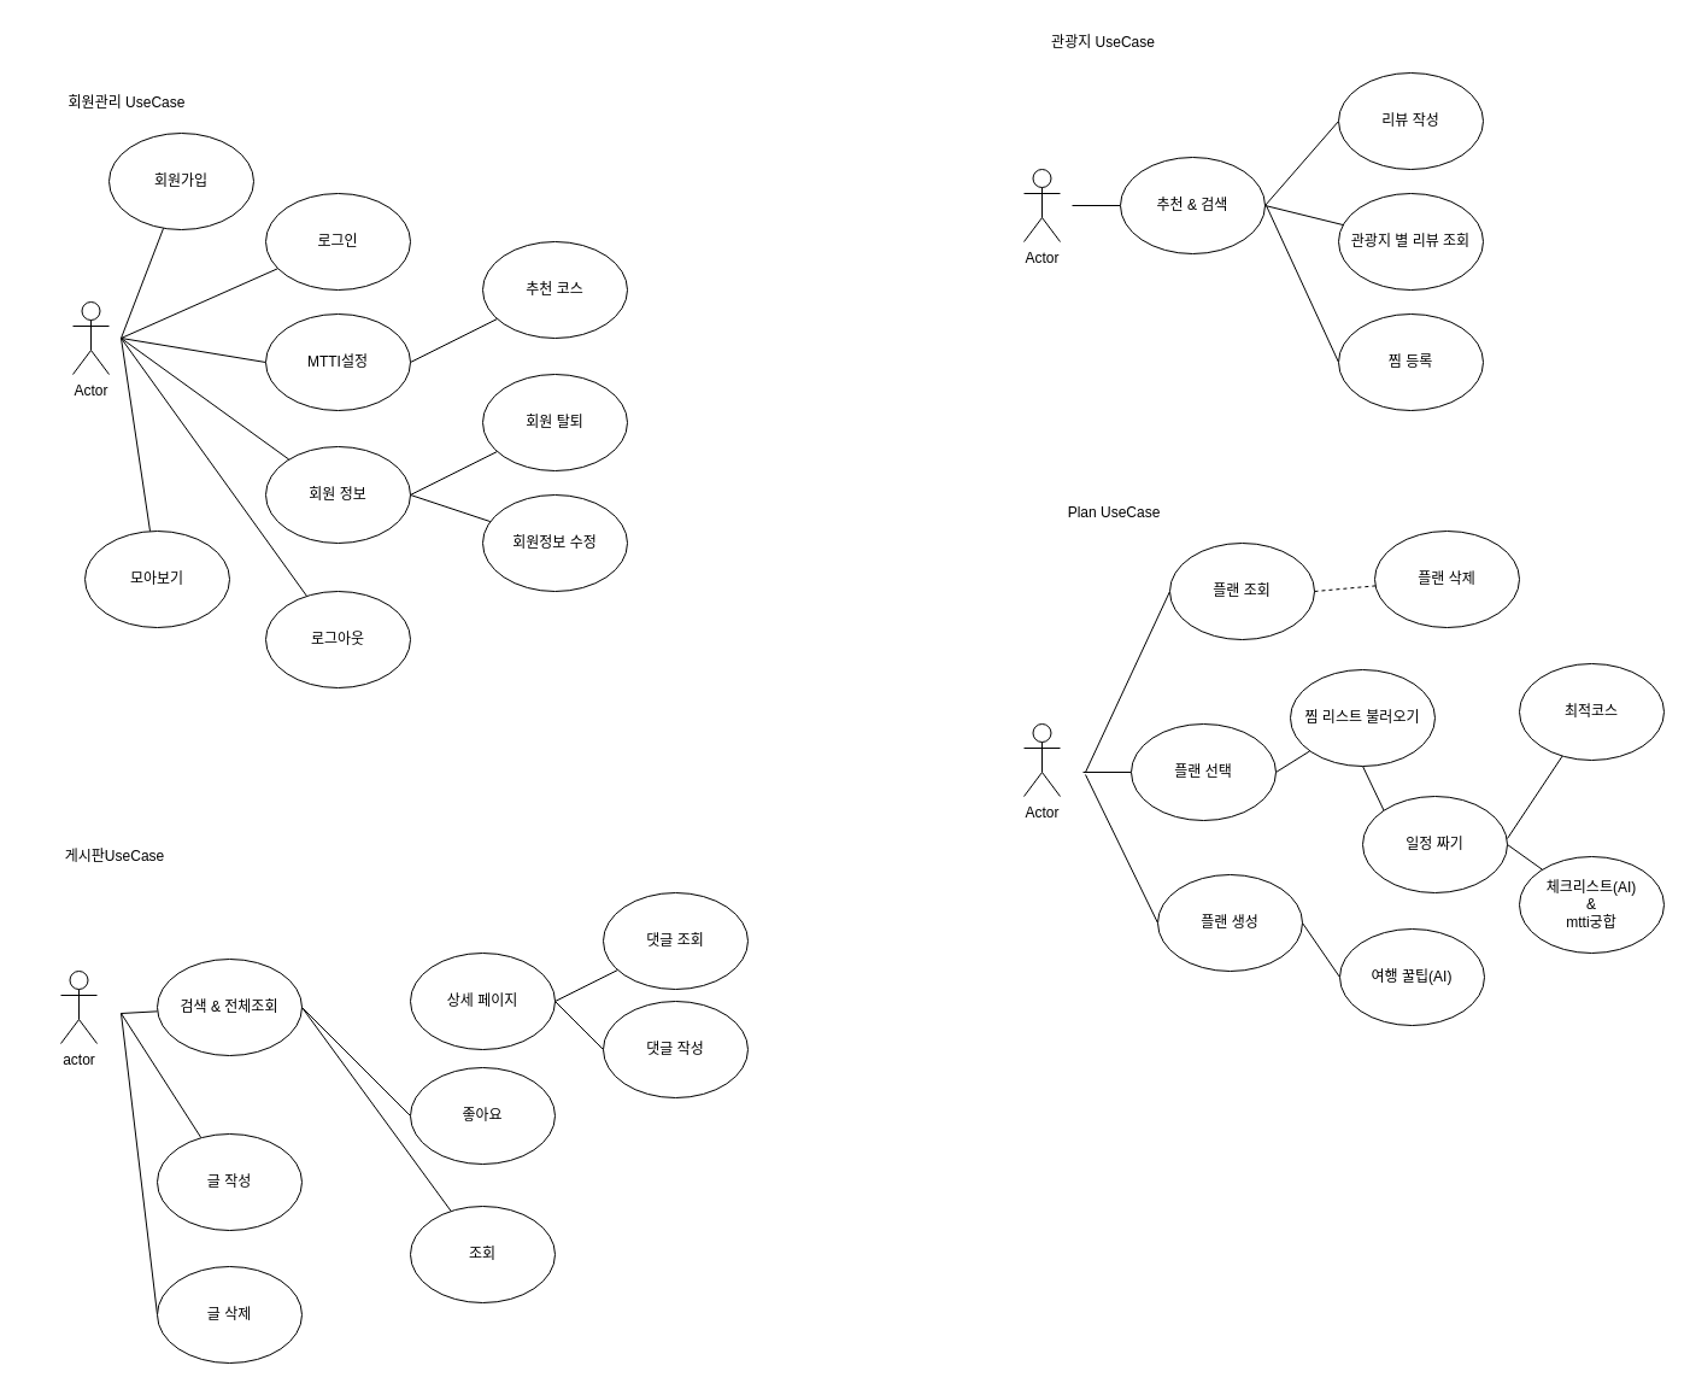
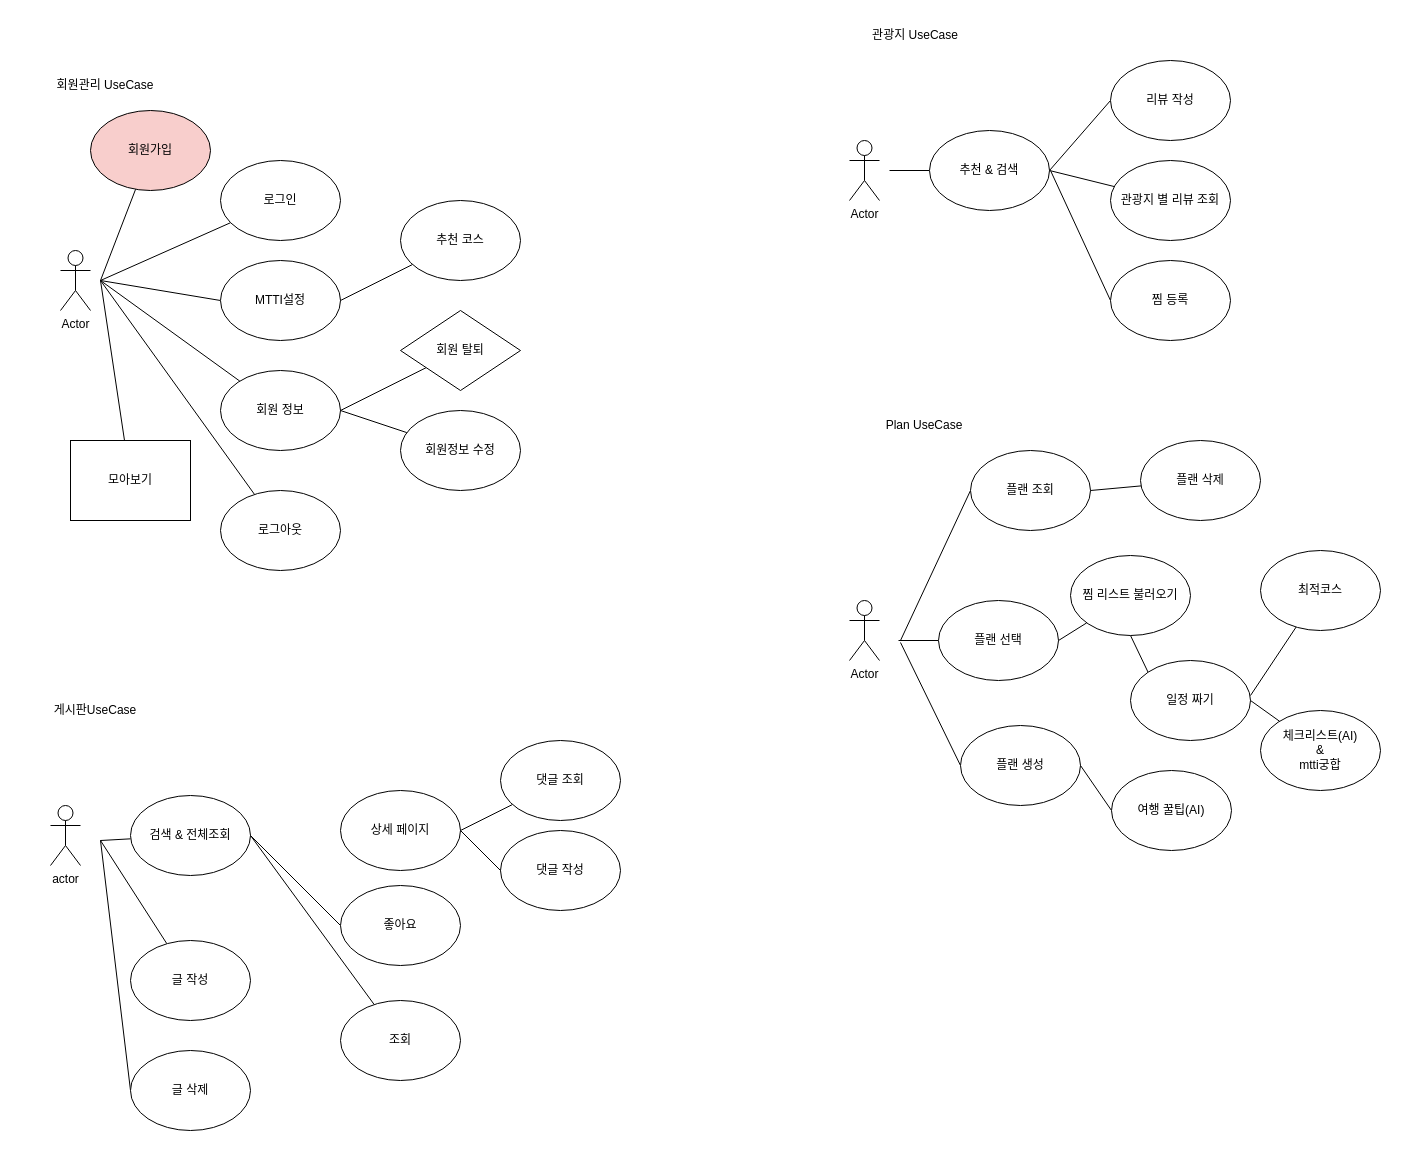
- <mxCell id="7" value="회원가입" style="ellipse;whiteSpace=wrap;html=1;" vertex="1" parent="1"><mxGeometry x="90" y="110" width="120" height="80" as="geometry" /></mxCell>
+ <mxCell id="7" value="회원가입" style="ellipse;whiteSpace=wrap;html=1;fillColor=#f8cecc;" vertex="1" parent="1"><mxGeometry x="90" y="110" width="120" height="80" as="geometry" /></mxCell>
- <mxCell id="18" value="회원 탈퇴" style="ellipse;whiteSpace=wrap;html=1;" vertex="1" parent="1"><mxGeometry x="400" y="310" width="120" height="80" as="geometry" /></mxCell>
+ <mxCell id="18" value="회원 탈퇴" style="rhombus;whiteSpace=wrap;html=1;" vertex="1" parent="1"><mxGeometry x="400" y="310" width="120" height="80" as="geometry" /></mxCell>
- <mxCell id="68" value="모아보기" style="ellipse;whiteSpace=wrap;html=1;" vertex="1" parent="1"><mxGeometry x="70" y="440" width="120" height="80" as="geometry" /></mxCell>
+ <mxCell id="68" value="모아보기" style="whiteSpace=wrap;html=1;rounded=0;" vertex="1" parent="1"><mxGeometry x="70" y="440" width="120" height="80" as="geometry" /></mxCell>
- <mxCell id="59" value="" style="endArrow=none;html=1;rounded=0;exitX=1;exitY=0.5;exitDx=0;exitDy=0;dashed=1;" edge="1" parent="1" source="58" target="60"><mxGeometry width="50" height="50" relative="1" as="geometry"><mxPoint x="1100" y="520" as="sourcePoint" /><mxPoint x="1150" y="470" as="targetPoint" /></mxGeometry></mxCell>
+ <mxCell id="59" value="" style="endArrow=none;html=1;rounded=0;exitX=1;exitY=0.5;exitDx=0;exitDy=0;" edge="1" parent="1" source="58" target="60"><mxGeometry width="50" height="50" relative="1" as="geometry"><mxPoint x="1100" y="520" as="sourcePoint" /><mxPoint x="1150" y="470" as="targetPoint" /></mxGeometry></mxCell>
